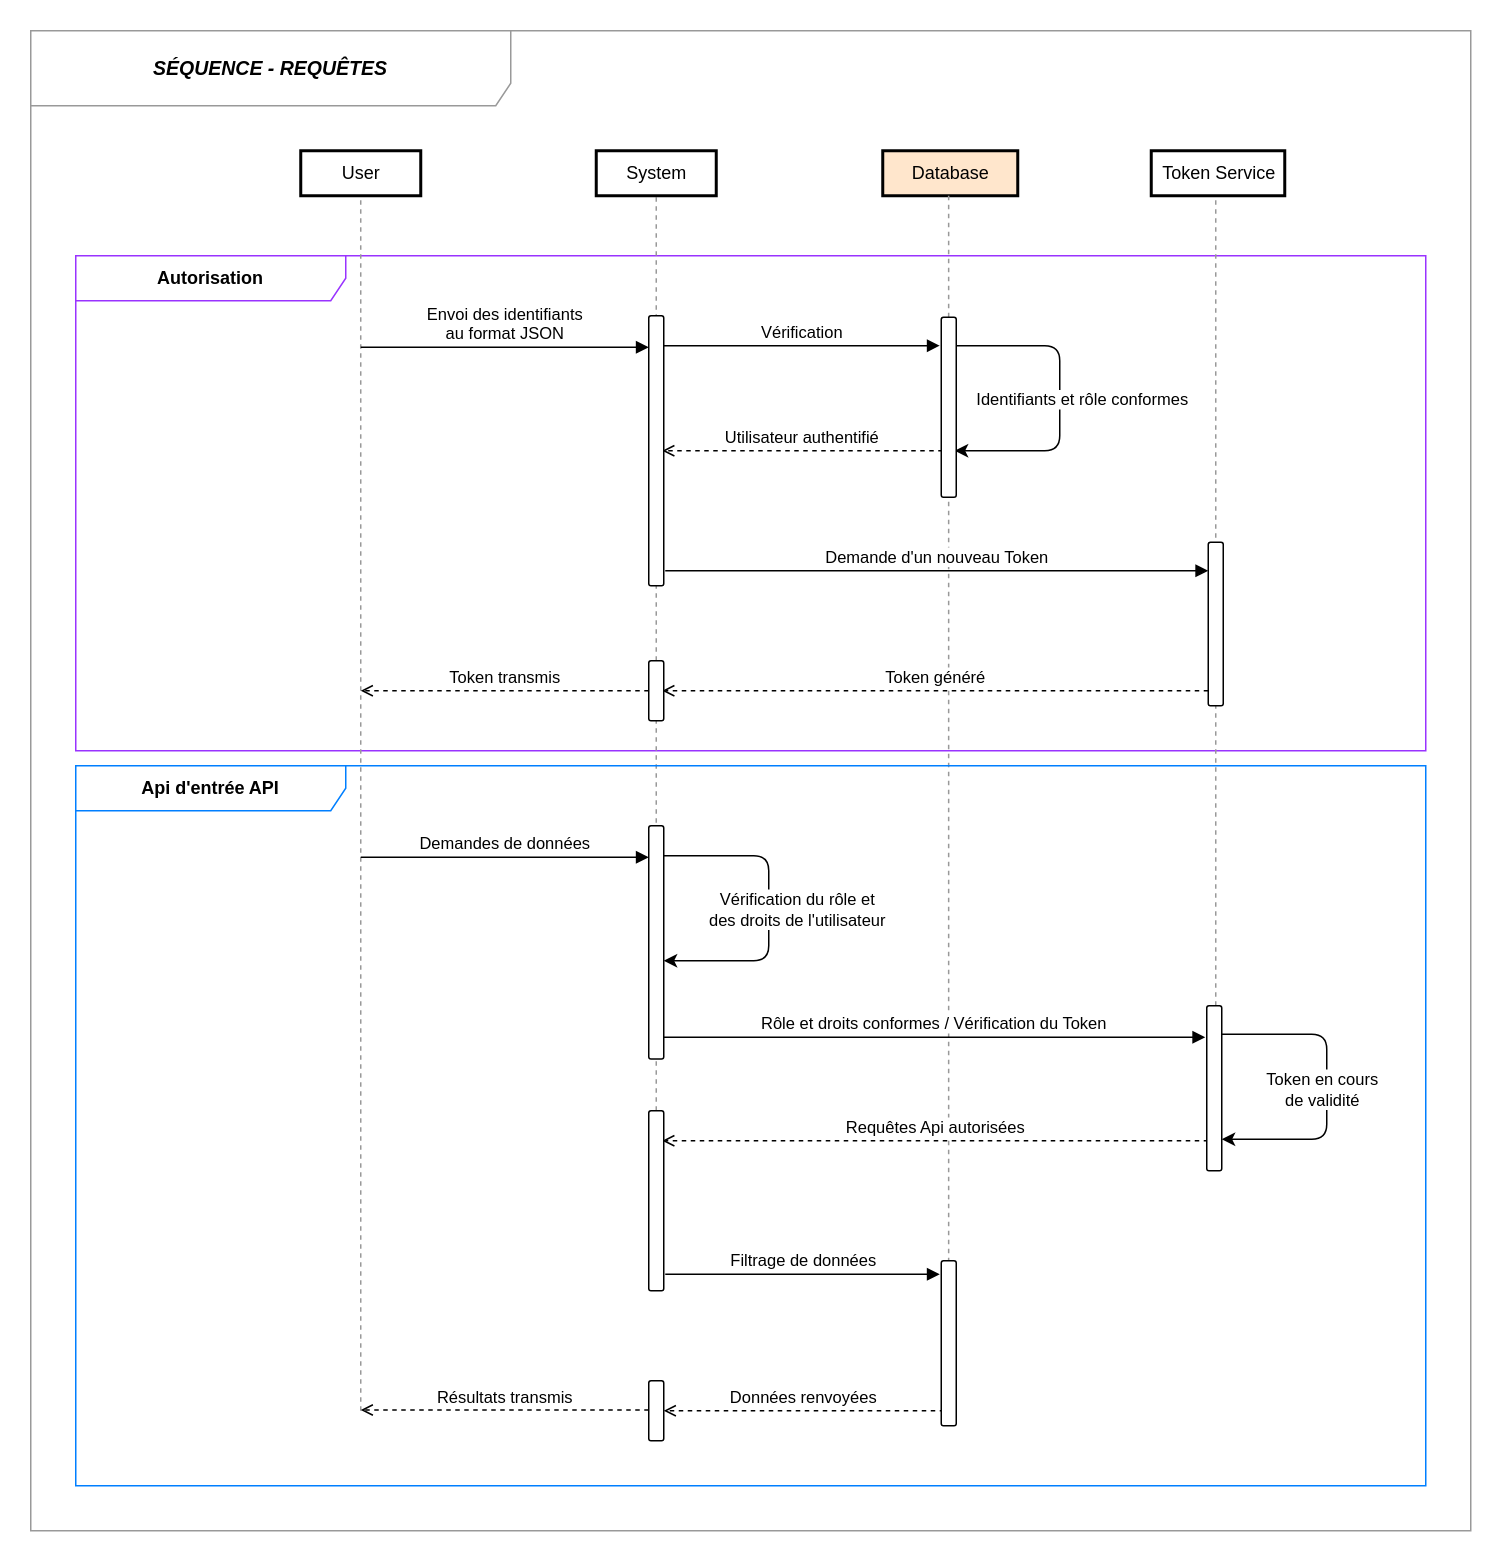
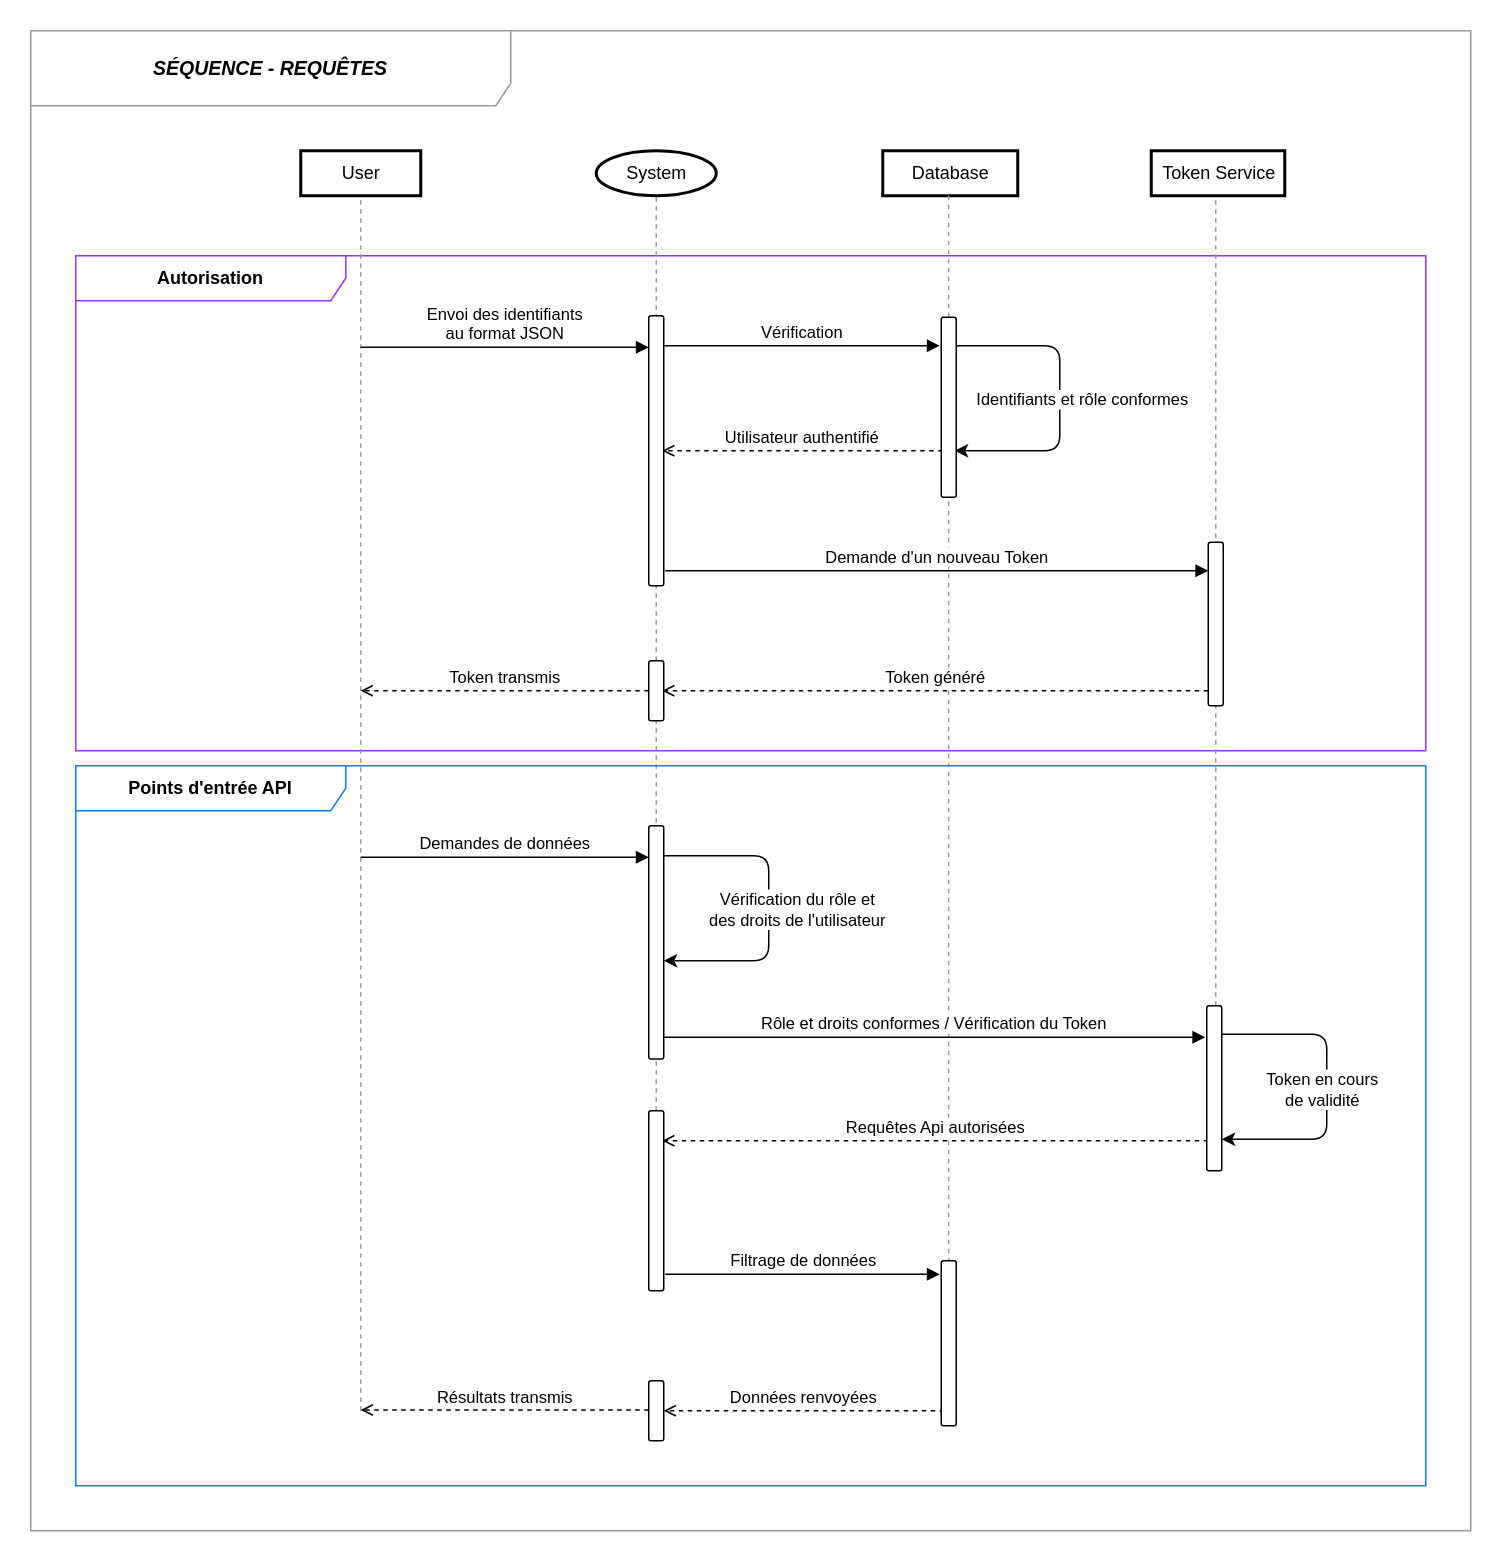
- <mxCell id="16" value="System" style="html=1;rounded=0;perimeterSpacing=2;strokeWidth=2;" parent="1" vertex="1"><mxGeometry x="397" y="100" width="80" height="30" as="geometry" /></mxCell>
+ <mxCell id="16" value="System" style="ellipse;html=1;perimeterSpacing=2;strokeWidth=2;" parent="1" vertex="1"><mxGeometry x="397" y="100" width="80" height="30" as="geometry" /></mxCell>
- <mxCell id="13" value="Database" style="html=1;rounded=0;perimeterSpacing=2;strokeWidth=2;fillColor=#ffe6cc;" parent="1" vertex="1"><mxGeometry x="588" y="100" width="90" height="30" as="geometry" /></mxCell>
+ <mxCell id="13" value="Database" style="html=1;rounded=0;perimeterSpacing=2;strokeWidth=2;" parent="1" vertex="1"><mxGeometry x="588" y="100" width="90" height="30" as="geometry" /></mxCell>
- <mxCell id="25" value="&lt;div style=&quot;text-align: left&quot;&gt;&lt;b&gt;Api d'entrée API&lt;/b&gt;&lt;/div&gt;" style="shape=umlFrame;whiteSpace=wrap;html=1;swimlaneFillColor=none;width=180;height=30;strokeColor=#007FFF;" parent="1" vertex="1"><mxGeometry x="50" y="510" width="900" height="480" as="geometry" /></mxCell>
+ <mxCell id="25" value="&lt;div style=&quot;text-align: left&quot;&gt;&lt;b&gt;Points d'entrée API&lt;/b&gt;&lt;/div&gt;" style="shape=umlFrame;whiteSpace=wrap;html=1;swimlaneFillColor=none;width=180;height=30;strokeColor=#007FFF;" parent="1" vertex="1"><mxGeometry x="50" y="510" width="900" height="480" as="geometry" /></mxCell>
